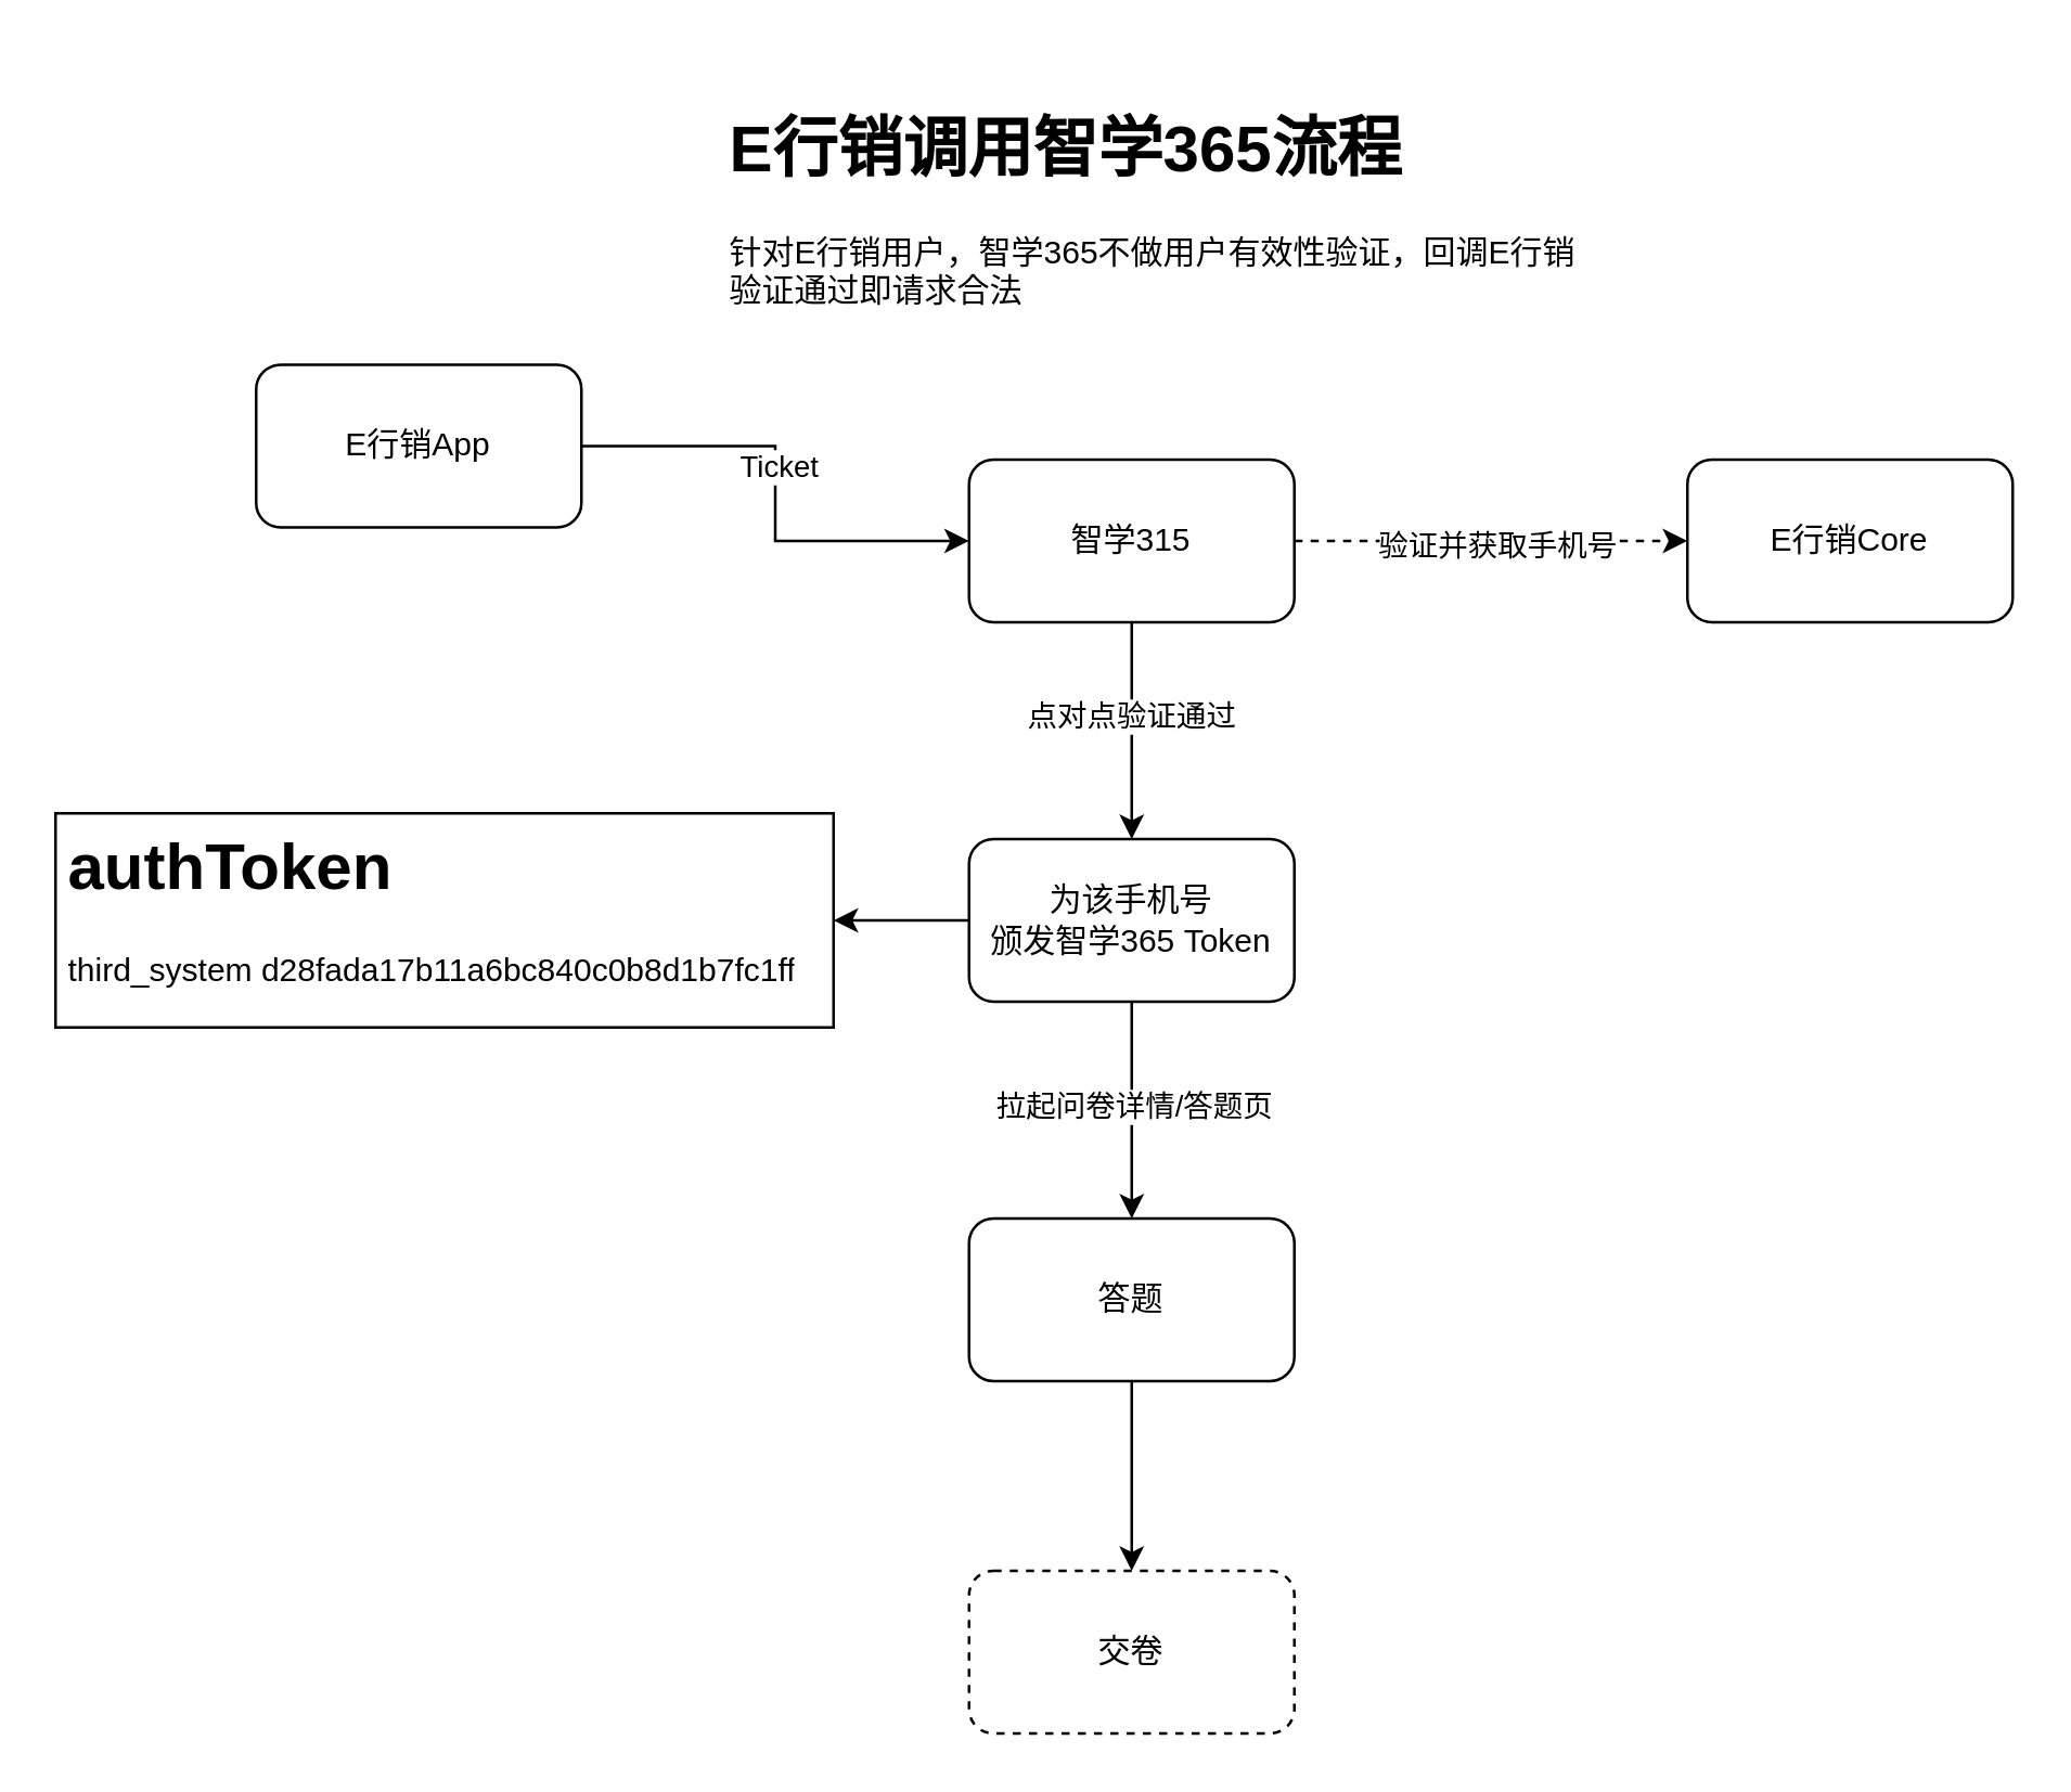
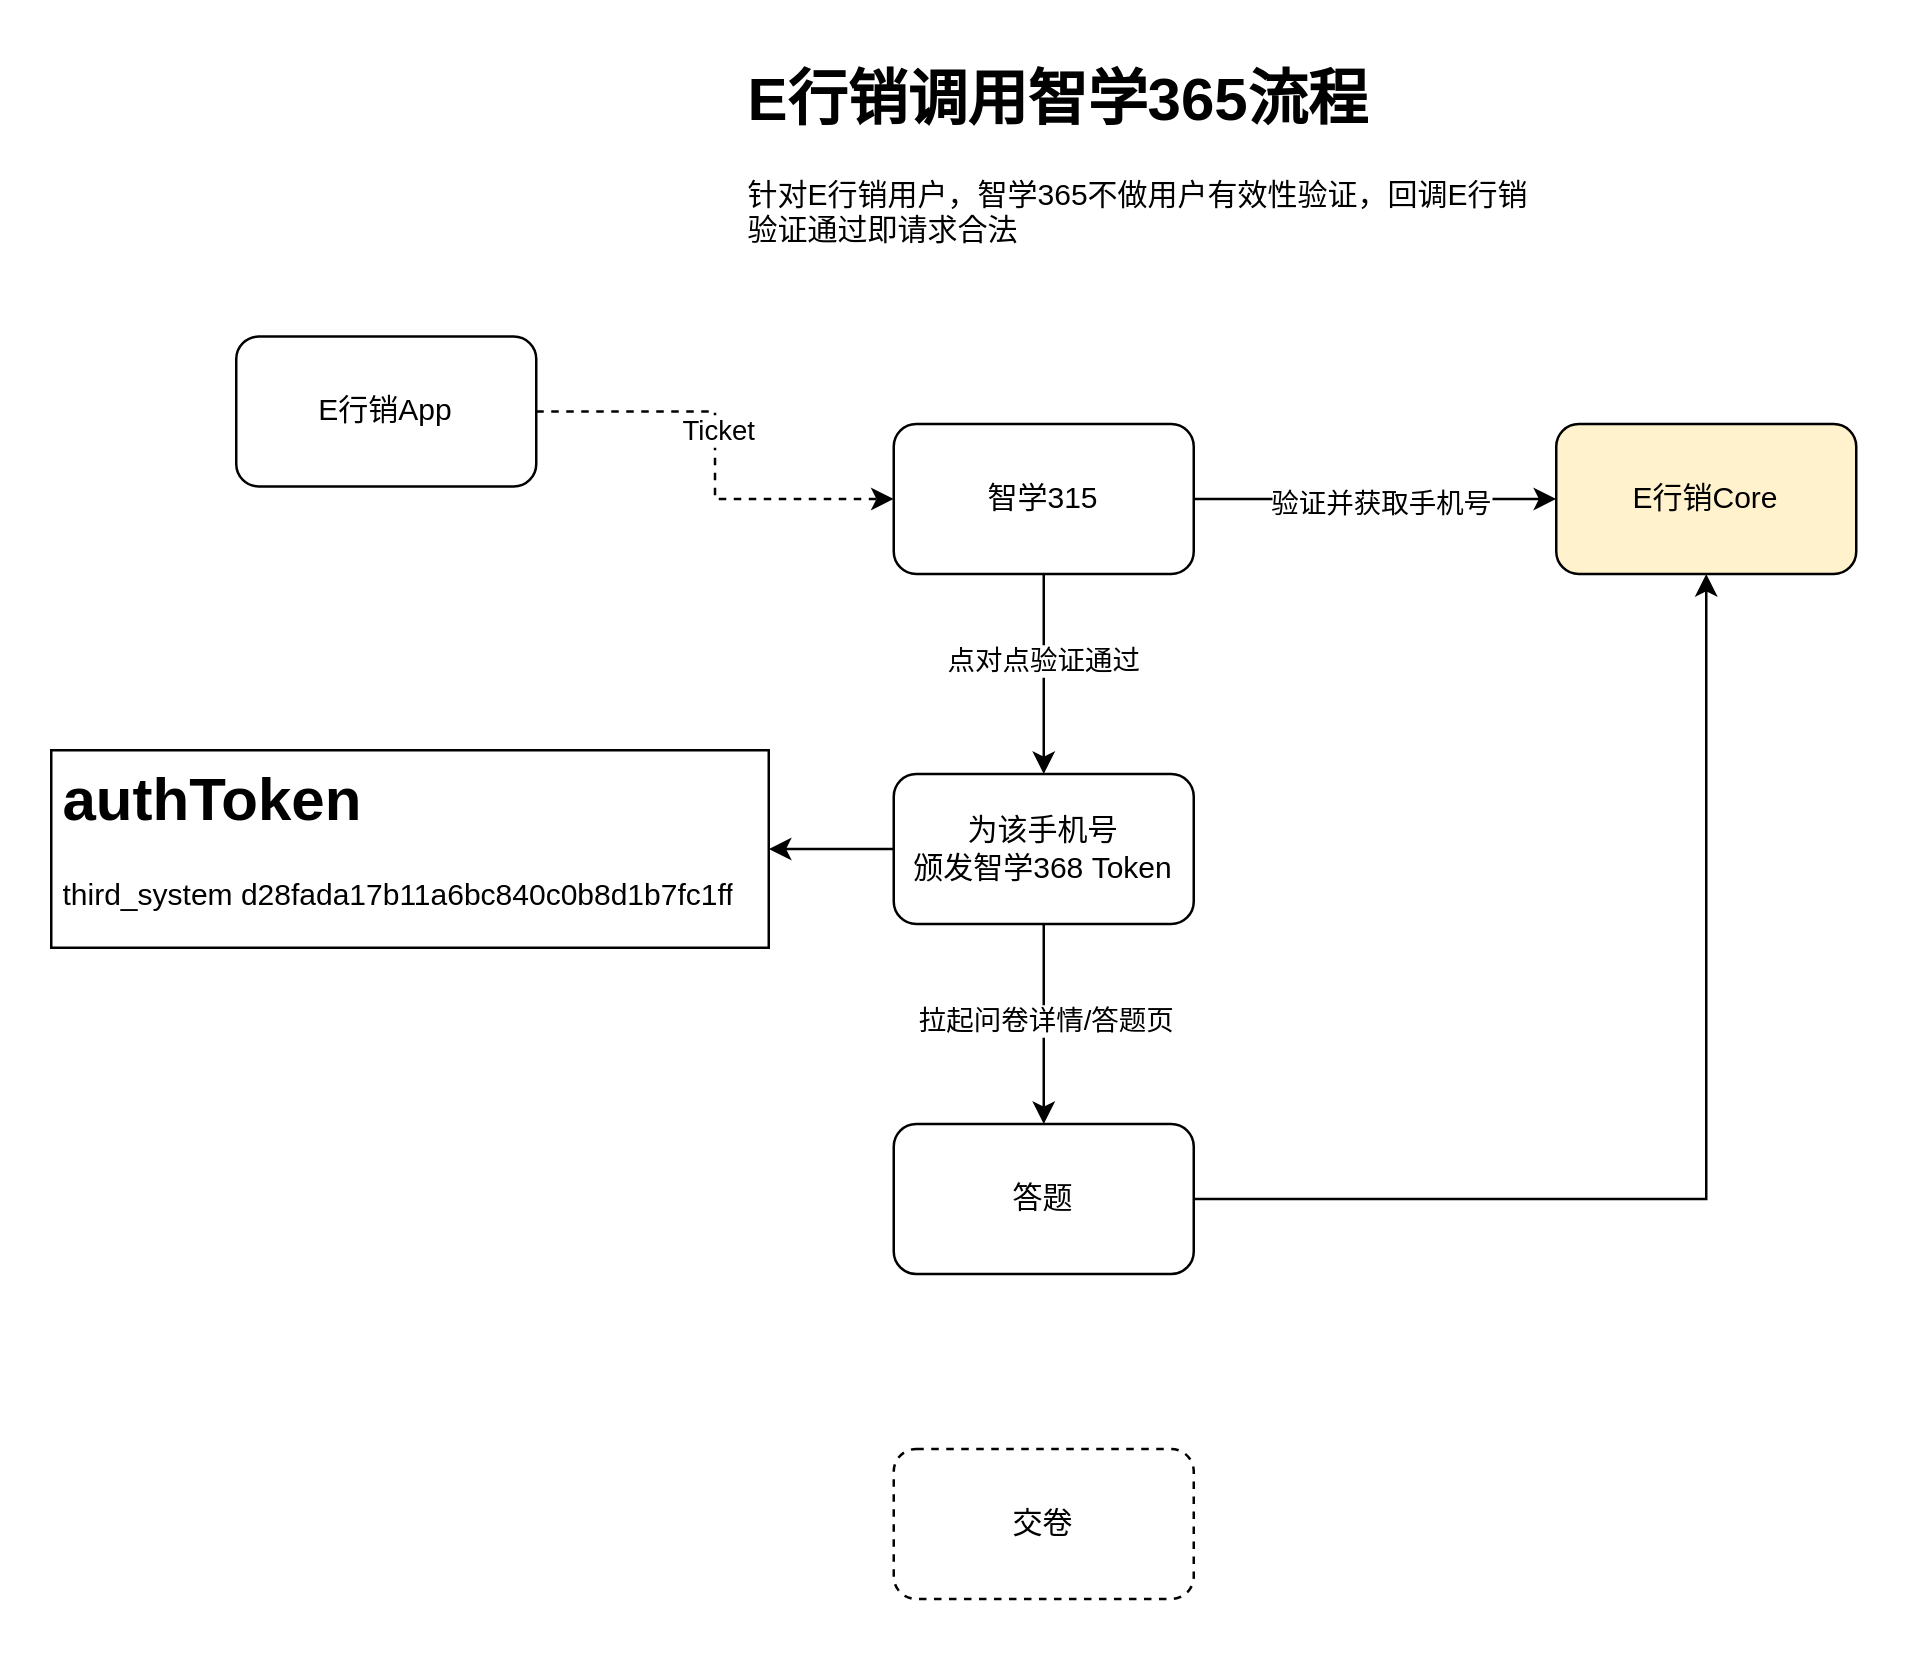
- <mxCell id="5" value="&lt;h1&gt;E行销调用智学365流程&lt;/h1&gt;&lt;p&gt;针对E行销用户，智学365不做用户有效性验证，回调E行销验证通过即请求合法&lt;/p&gt;" style="text;html=1;strokeColor=none;fillColor=none;spacing=5;spacingTop=-20;whiteSpace=wrap;overflow=hidden;rounded=0;" vertex="1" parent="1"><mxGeometry x="264" y="35" width="330" height="80" as="geometry" /></mxCell>
+ <mxCell id="5" value="&lt;h1&gt;E行销调用智学365流程&lt;/h1&gt;&lt;p&gt;针对E行销用户，智学365不做用户有效性验证，回调E行销验证通过即请求合法&lt;/p&gt;" style="text;html=1;strokeColor=none;fillColor=none;spacing=5;spacingTop=-20;whiteSpace=wrap;overflow=hidden;rounded=0;" vertex="1" parent="1"><mxGeometry x="294" width="330" height="80" as="geometry" y="20" /></mxCell>
- <mxCell id="2" value="" style="edgeStyle=orthogonalEdgeStyle;rounded=0;orthogonalLoop=1;jettySize=auto;html=1;" edge="1" parent="1" source="4" target="10"><mxGeometry relative="1" as="geometry" /></mxCell>
+ <mxCell id="2" value="" style="edgeStyle=orthogonalEdgeStyle;rounded=0;orthogonalLoop=1;jettySize=auto;html=1;dashed=1;" edge="1" parent="1" source="4" target="10"><mxGeometry relative="1" as="geometry" /></mxCell>
- <mxCell id="6" value="" style="edgeStyle=orthogonalEdgeStyle;rounded=0;orthogonalLoop=1;jettySize=auto;html=1;dashed=1;" edge="1" parent="1" source="10" target="11"><mxGeometry relative="1" as="geometry" /></mxCell>
+ <mxCell id="6" value="" style="edgeStyle=orthogonalEdgeStyle;rounded=0;orthogonalLoop=1;jettySize=auto;html=1;" edge="1" parent="1" source="10" target="11"><mxGeometry relative="1" as="geometry" /></mxCell>
- <mxCell id="11" value="E行销Core" style="rounded=1;whiteSpace=wrap;html=1;" vertex="1" parent="1"><mxGeometry x="622" y="169" width="120" height="60" as="geometry" /></mxCell>
+ <mxCell id="11" value="E行销Core" style="rounded=1;whiteSpace=wrap;html=1;fillColor=#fff2cc;" vertex="1" parent="1"><mxGeometry x="622" y="169" width="120" height="60" as="geometry" /></mxCell>
- <mxCell id="15" value="为该手机号&lt;br&gt;颁发智学365 Token" style="rounded=1;whiteSpace=wrap;html=1;" vertex="1" parent="1"><mxGeometry x="357" y="309" width="120" height="60" as="geometry" /></mxCell>
+ <mxCell id="15" value="为该手机号&lt;br&gt;颁发智学368 Token" style="rounded=1;whiteSpace=wrap;html=1;" vertex="1" parent="1"><mxGeometry x="357" y="309" width="120" height="60" as="geometry" /></mxCell>
- <mxCell id="16" value="" style="edgeStyle=orthogonalEdgeStyle;rounded=0;orthogonalLoop=1;jettySize=auto;html=1;" edge="1" parent="1" source="17" target="18"><mxGeometry relative="1" as="geometry" /></mxCell>
+ <mxCell id="16" value="" style="edgeStyle=orthogonalEdgeStyle;rounded=0;orthogonalLoop=1;jettySize=auto;html=1;" edge="1" parent="1" source="17" target="11"><mxGeometry relative="1" as="geometry" /></mxCell>
